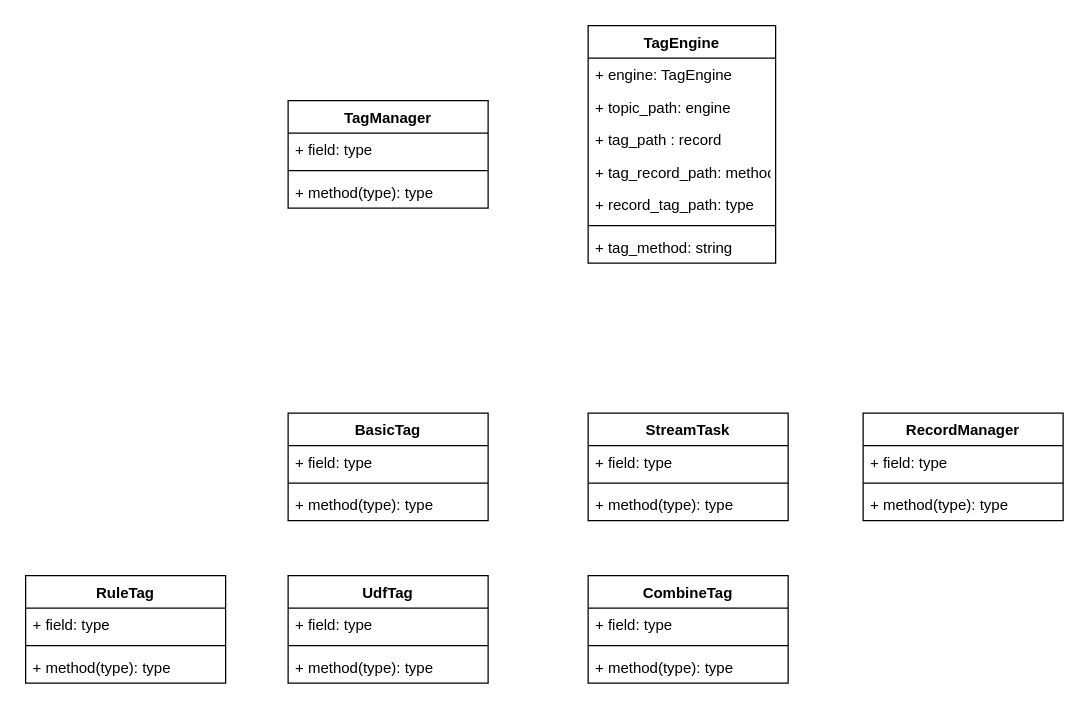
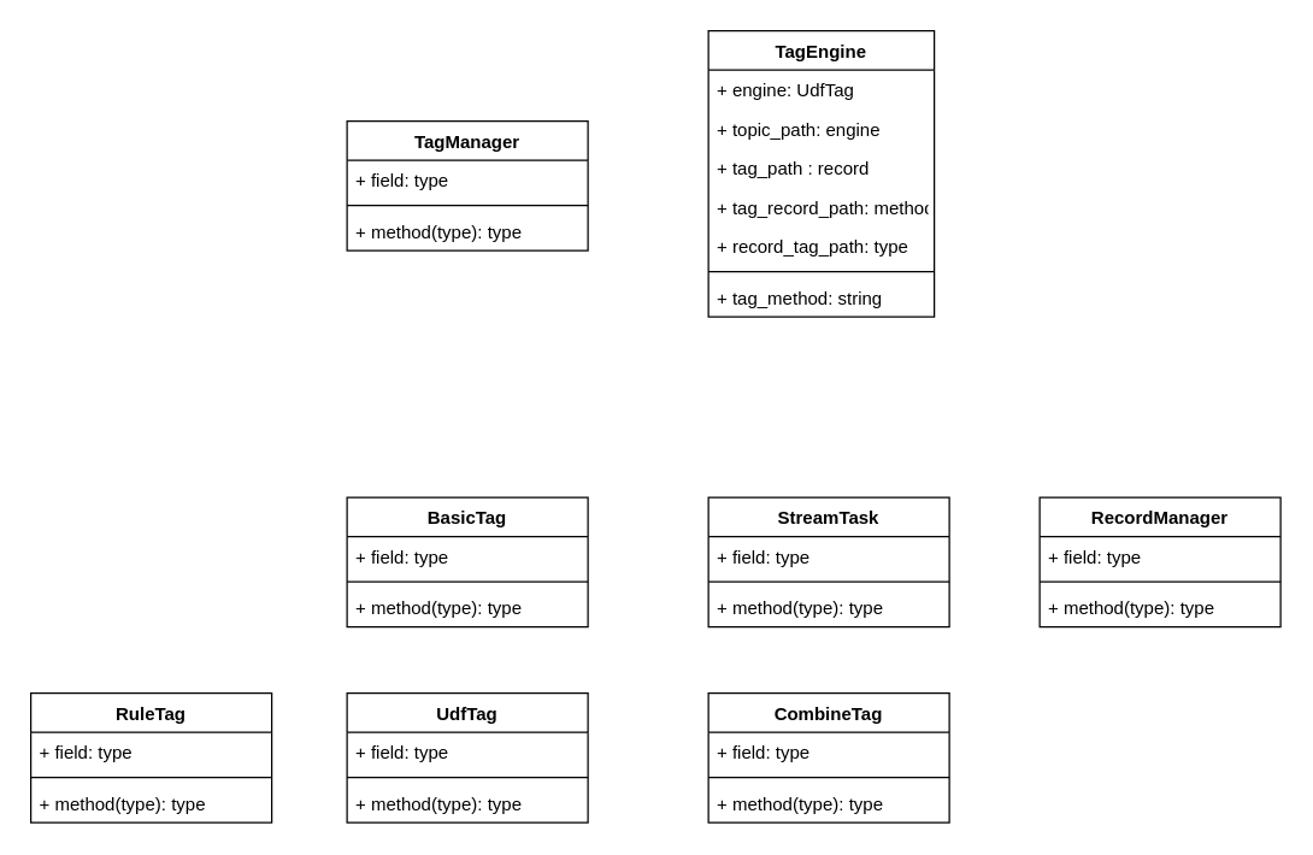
- <mxCell id="11" value="+ engine: TagEngine" style="text;strokeColor=none;fillColor=none;align=left;verticalAlign=top;spacingLeft=4;spacingRight=4;overflow=hidden;rotatable=0;points=[[0,0.5],[1,0.5]];portConstraint=eastwest;" vertex="1" parent="10"><mxGeometry y="26" width="150" height="26" as="geometry" /></mxCell>
+ <mxCell id="11" value="+ engine: UdfTag" style="text;strokeColor=none;fillColor=none;align=left;verticalAlign=top;spacingLeft=4;spacingRight=4;overflow=hidden;rotatable=0;points=[[0,0.5],[1,0.5]];portConstraint=eastwest;" vertex="1" parent="10"><mxGeometry y="26" width="150" height="26" as="geometry" /></mxCell>
